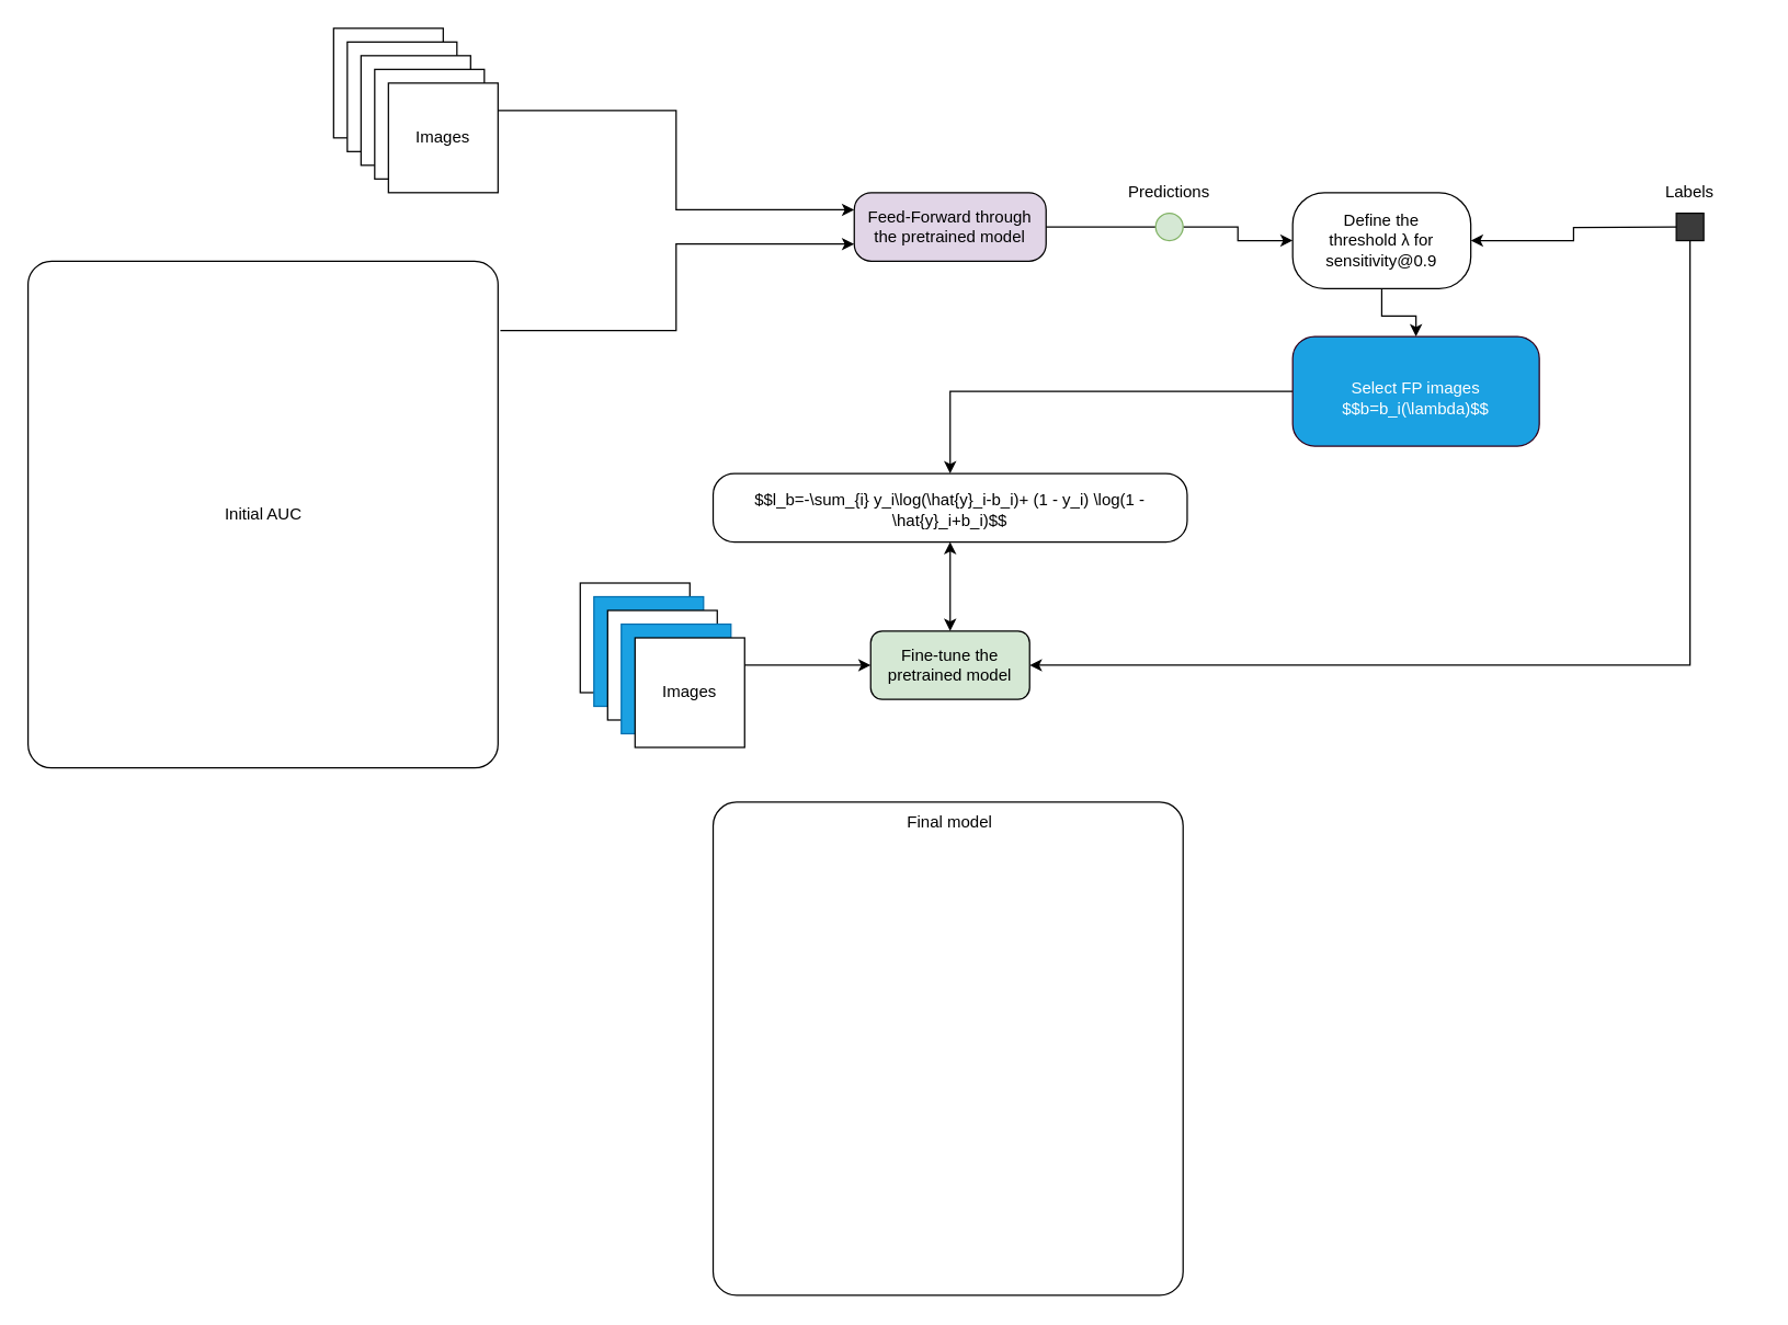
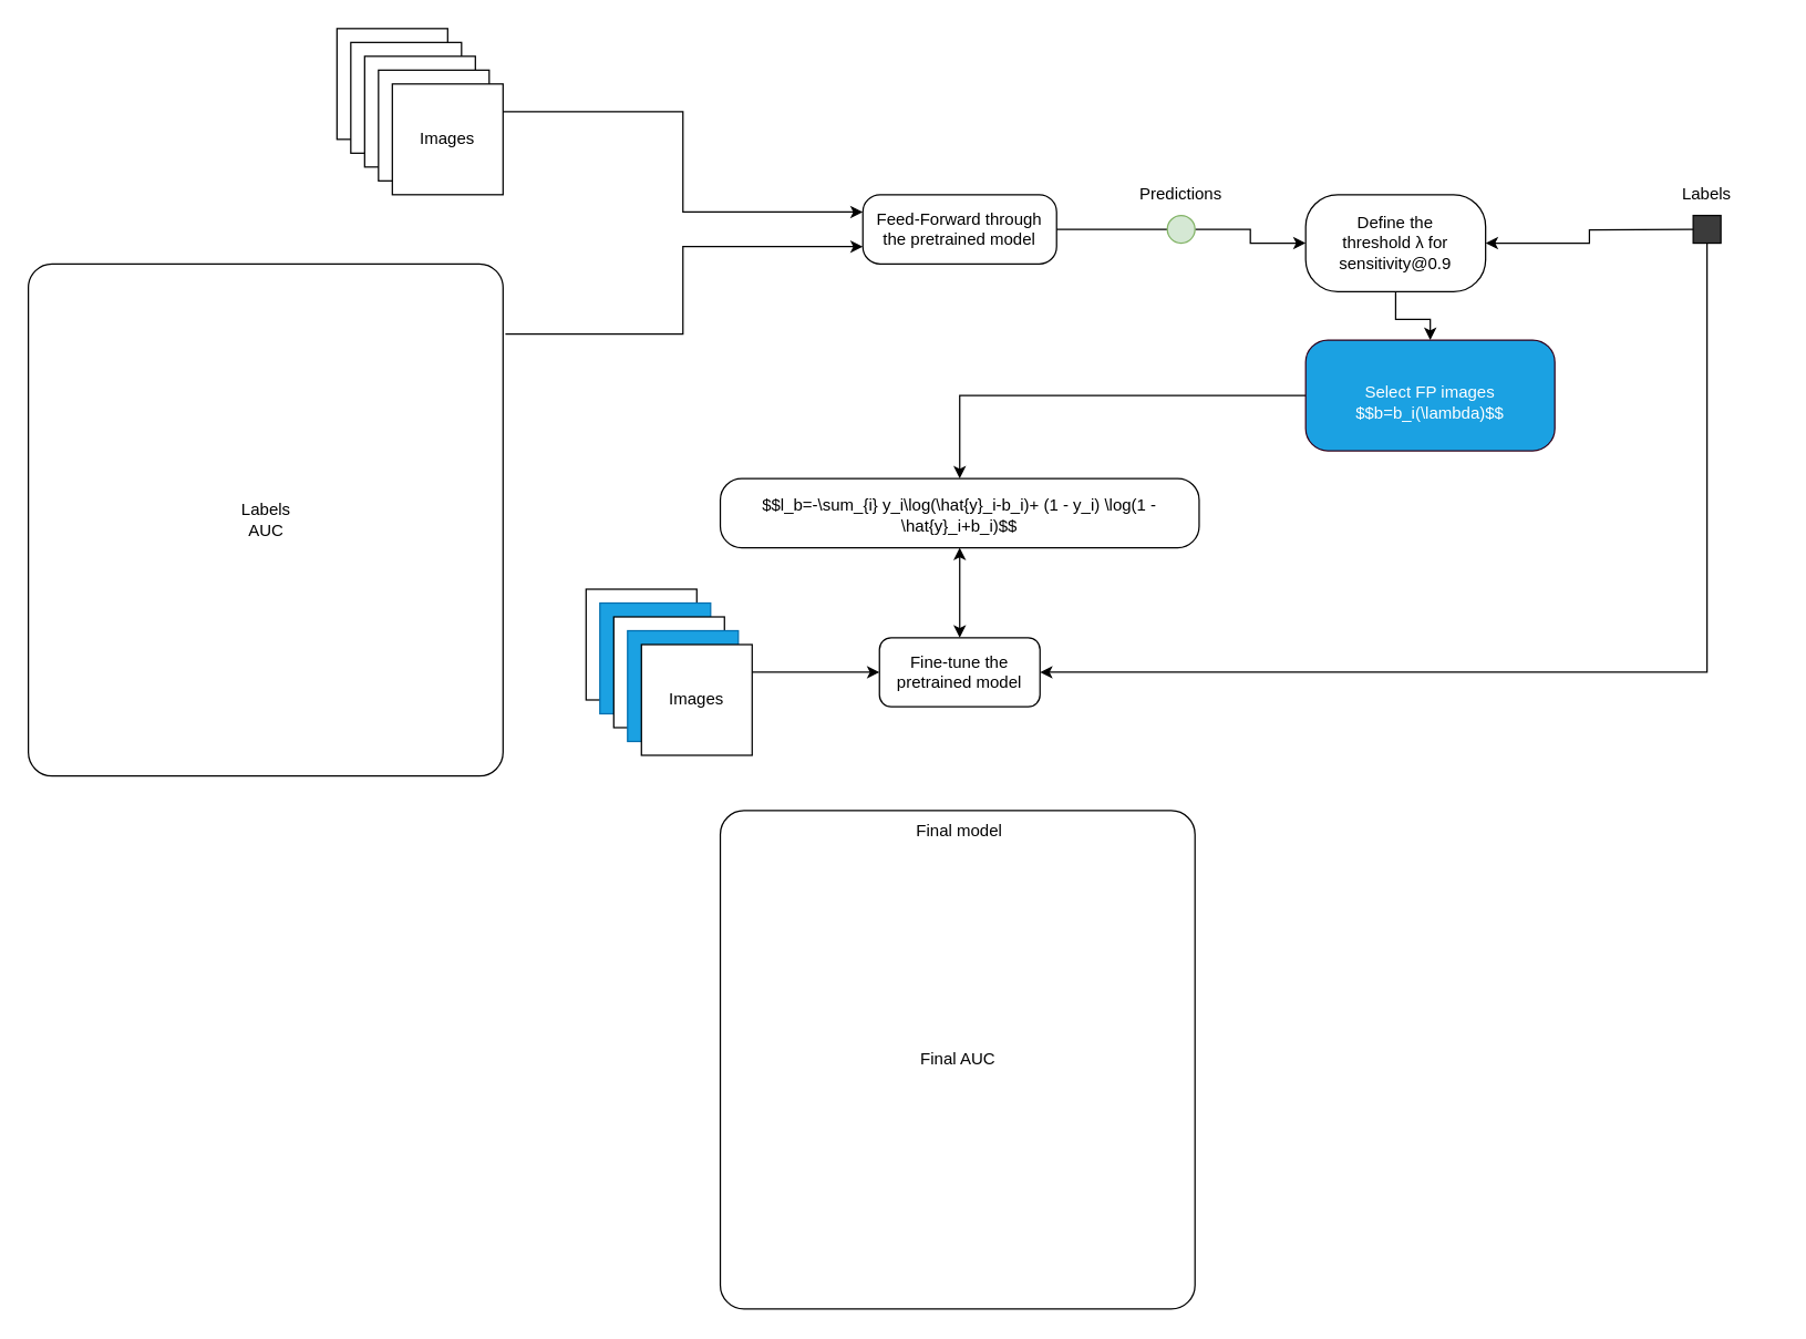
- <mxCell id="9" value="Feed-Forward through the pretrained model" style="rounded=1;whiteSpace=wrap;html=1;arcSize=25;fillColor=#e1d5e7;" vertex="1" parent="1"><mxGeometry x="623" y="140" width="140" height="50" as="geometry" /></mxCell>
+ <mxCell id="9" value="Feed-Forward through the pretrained model" style="rounded=1;whiteSpace=wrap;html=1;arcSize=25;" vertex="1" parent="1"><mxGeometry x="623" y="140" width="140" height="50" as="geometry" /></mxCell>
- <mxCell id="40" value="Initial AUC" style="text;html=1;align=center;verticalAlign=middle;whiteSpace=wrap;rounded=0;" vertex="1" parent="39"><mxGeometry x="141.5" y="170" width="60" height="30" as="geometry" /></mxCell>
+ <mxCell id="40" value="Labels AUC" style="text;html=1;align=center;verticalAlign=middle;whiteSpace=wrap;rounded=0;" vertex="1" parent="39"><mxGeometry x="141.5" y="170" width="60" height="30" as="geometry" /></mxCell>
- <mxCell id="26" value="Fine-tune the pretrained model" style="rounded=1;whiteSpace=wrap;html=1;arcSize=17;fillColor=#d5e8d4;" vertex="1" parent="1"><mxGeometry x="635" y="460" width="116" height="50" as="geometry" /></mxCell>
+ <mxCell id="26" value="Fine-tune the pretrained model" style="rounded=1;whiteSpace=wrap;html=1;arcSize=17;" vertex="1" parent="1"><mxGeometry x="635" y="460" width="116" height="50" as="geometry" /></mxCell>
+ <mxCell id="36" value="Final AUC" style="text;html=1;align=center;verticalAlign=middle;whiteSpace=wrap;rounded=0;" vertex="1" parent="35"><mxGeometry x="141.5" y="165" width="60" height="30" as="geometry" /></mxCell>
